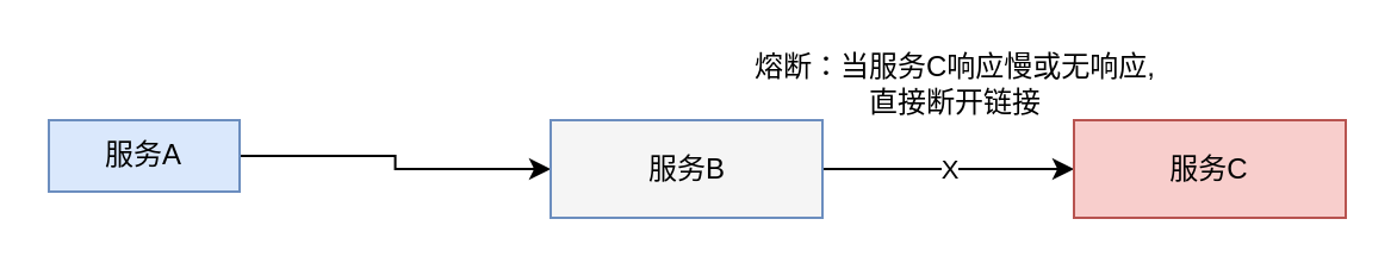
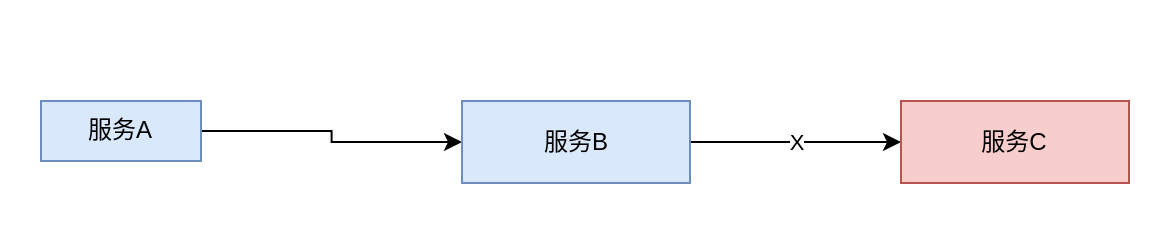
- <mxCell id="7" value="熔断：当服务C响应慢或无响应,&lt;br&gt;直接断开链接" style="text;html=1;align=center;verticalAlign=middle;resizable=0;points=[];autosize=1;" vertex="1" parent="1"><mxGeometry x="310" y="20" width="180" height="30" as="geometry" /></mxCell>
- <mxCell id="5" value="服务B" style="rounded=0;whiteSpace=wrap;html=1;fillColor=#f5f5f5;strokeColor=#6c8ebf;" vertex="1" parent="1"><mxGeometry x="230.5" y="50" width="114" height="41" as="geometry" /></mxCell>
+ <mxCell id="5" value="服务B" style="rounded=0;whiteSpace=wrap;html=1;fillColor=#dae8fc;strokeColor=#6c8ebf;" vertex="1" parent="1"><mxGeometry x="230.5" y="50" width="114" height="41" as="geometry" /></mxCell>
